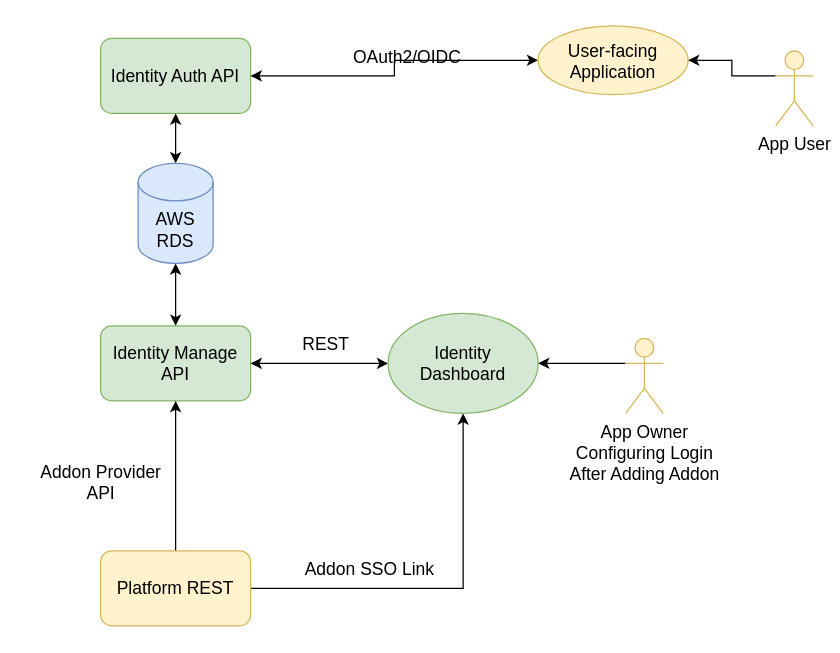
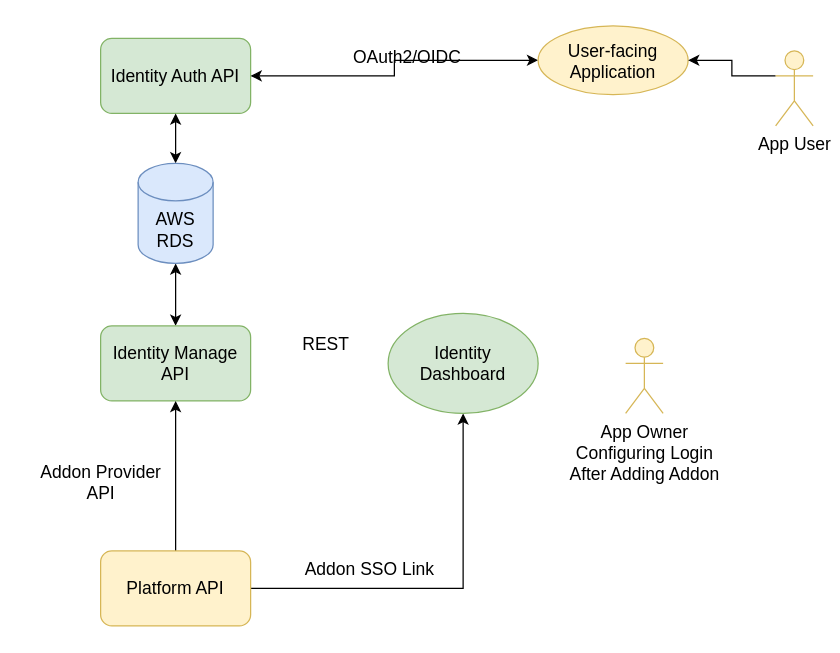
- <mxCell id="14" style="edgeStyle=orthogonalEdgeStyle;rounded=0;orthogonalLoop=1;jettySize=auto;html=1;exitX=0;exitY=0.5;exitDx=0;exitDy=0;entryX=1;entryY=0.5;entryDx=0;entryDy=0;fontSize=14;startArrow=classic;startFill=1;" parent="1" source="15" target="4" edge="1"><mxGeometry relative="1" as="geometry" /></mxCell>
- <mxCell id="17" style="edgeStyle=orthogonalEdgeStyle;rounded=0;orthogonalLoop=1;jettySize=auto;html=1;exitX=0;exitY=0.333;exitDx=0;exitDy=0;exitPerimeter=0;fontSize=14;startArrow=none;startFill=0;" parent="1" source="18" target="15" edge="1"><mxGeometry relative="1" as="geometry" /></mxCell>
- <mxCell id="7" value="Platform REST" style="rounded=1;whiteSpace=wrap;html=1;fontSize=14;fillColor=#fff2cc;strokeColor=#d6b656;" parent="1" vertex="1"><mxGeometry x="80" y="440" width="120" height="60" as="geometry" /></mxCell>
+ <mxCell id="7" value="Platform API" style="rounded=1;whiteSpace=wrap;html=1;fontSize=14;fillColor=#fff2cc;strokeColor=#d6b656;" parent="1" vertex="1"><mxGeometry x="80" y="440" width="120" height="60" as="geometry" /></mxCell>
